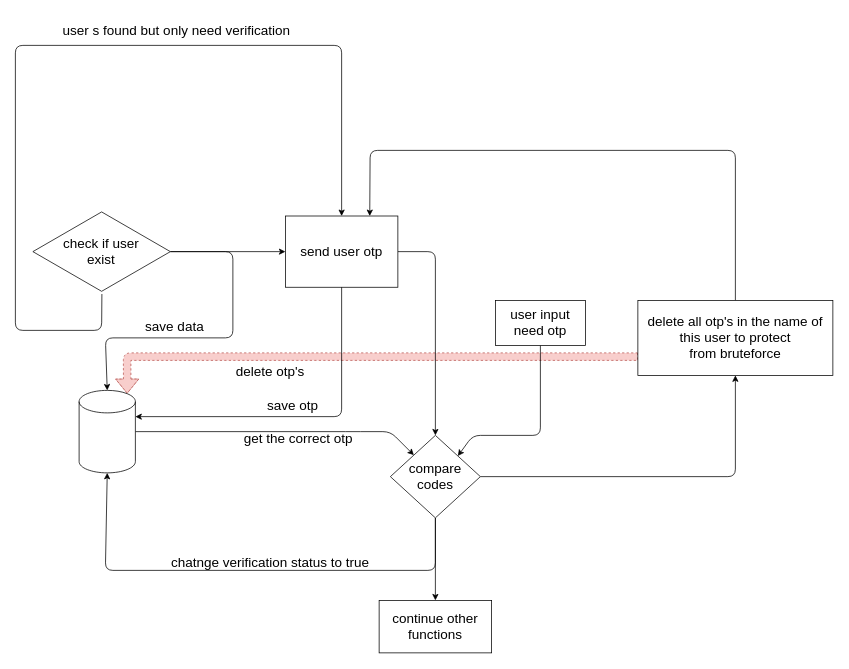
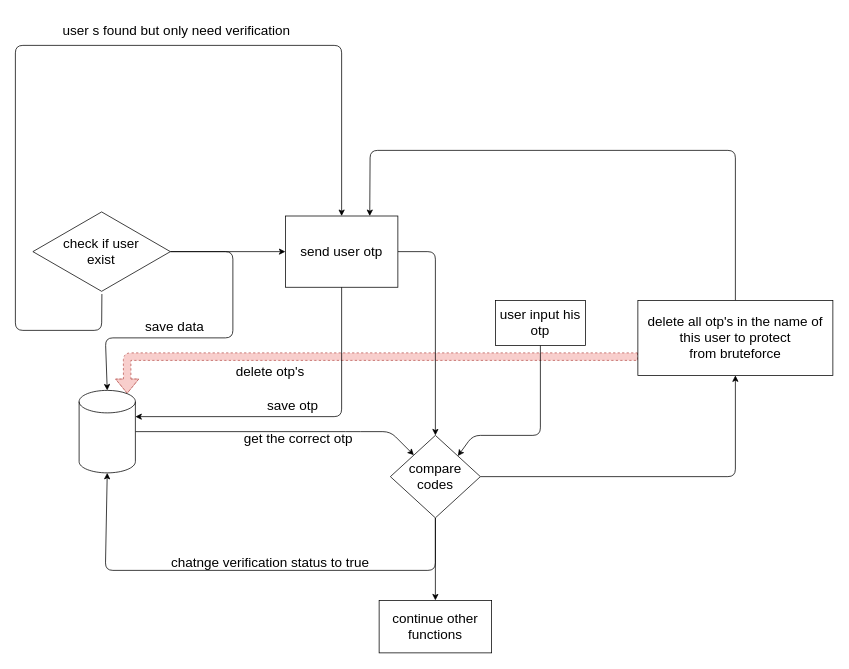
- <mxCell id="19" value="user input need otp" style="rounded=0;whiteSpace=wrap;html=1;fontSize=18;" vertex="1" parent="1"><mxGeometry x="660" y="400" width="120" height="60" as="geometry" /></mxCell>
+ <mxCell id="19" value="user input his otp" style="rounded=0;whiteSpace=wrap;html=1;fontSize=18;" vertex="1" parent="1"><mxGeometry x="660" y="400" width="120" height="60" as="geometry" /></mxCell>
